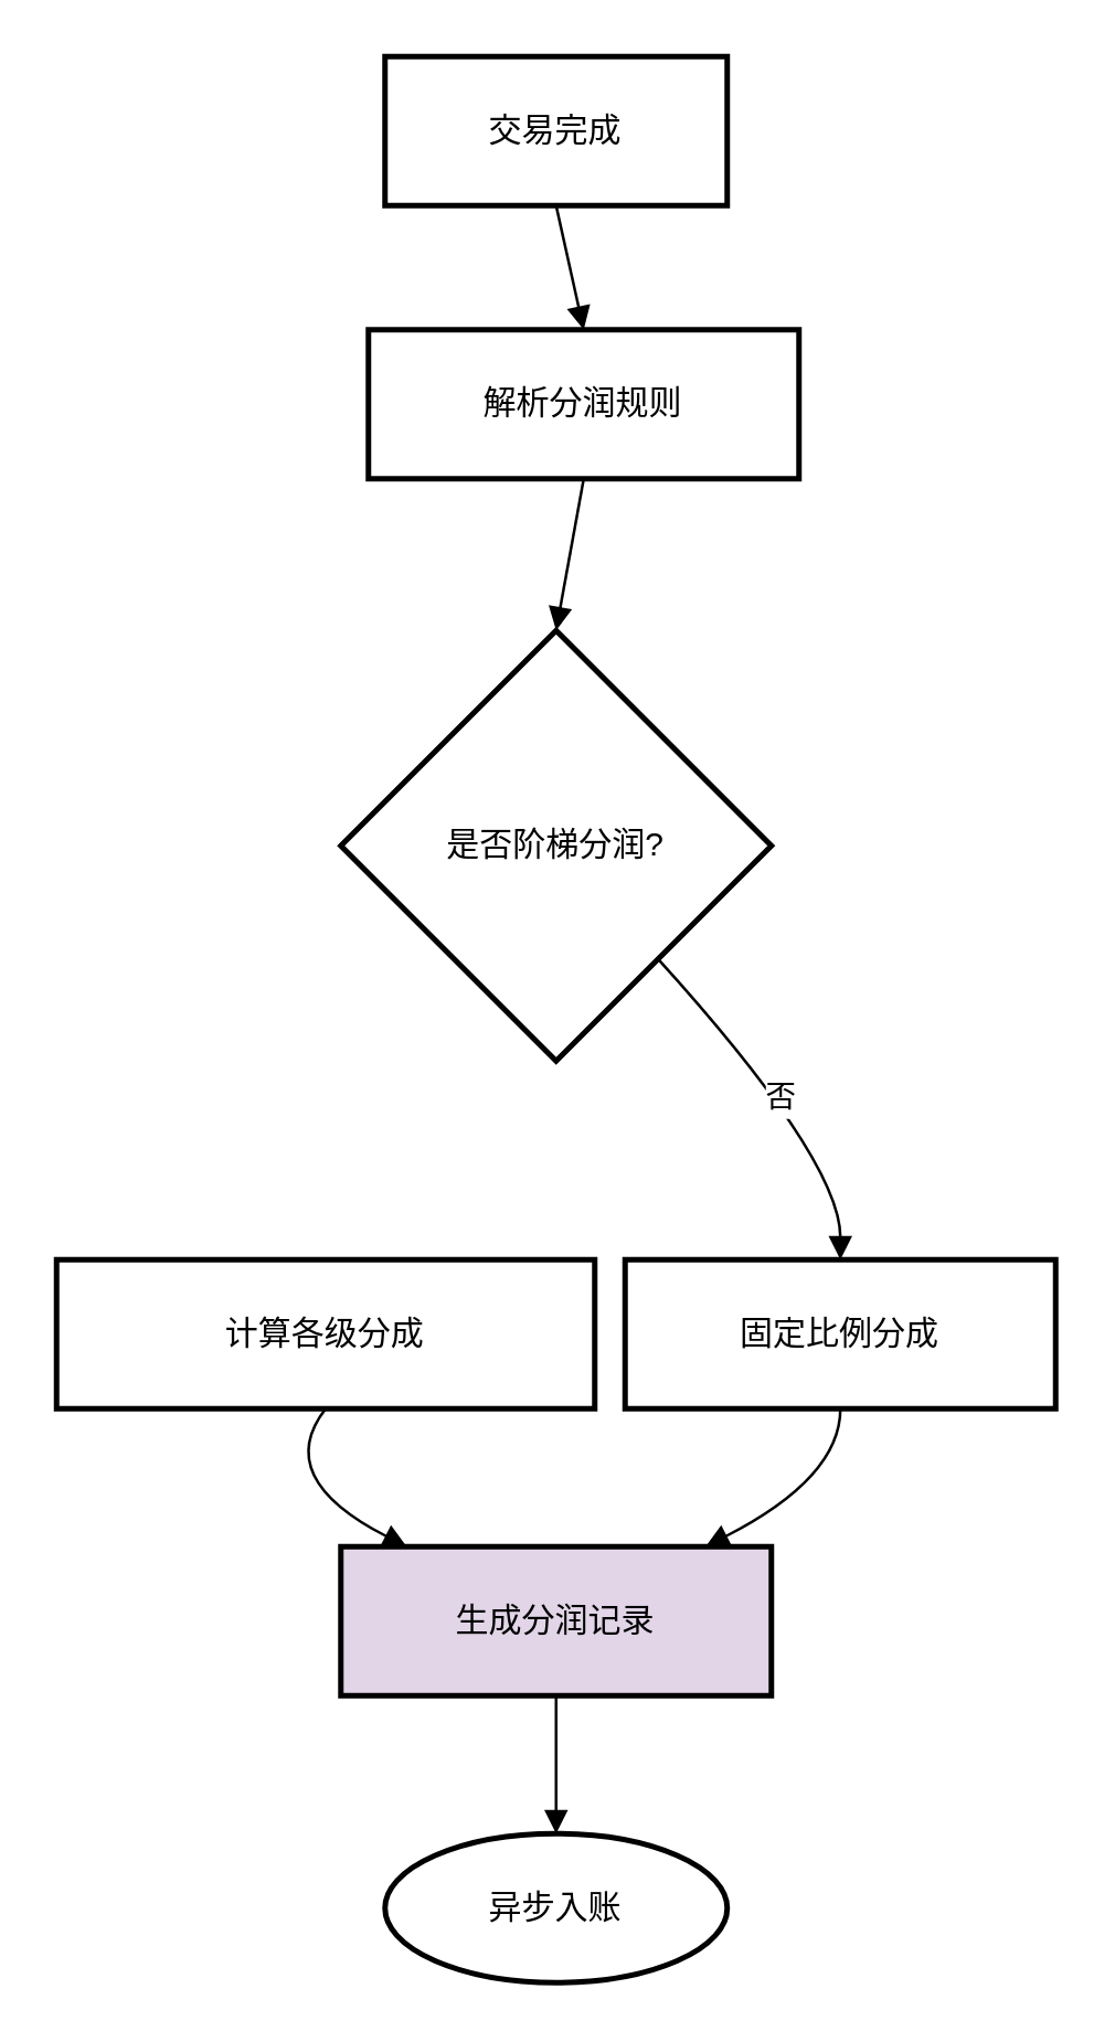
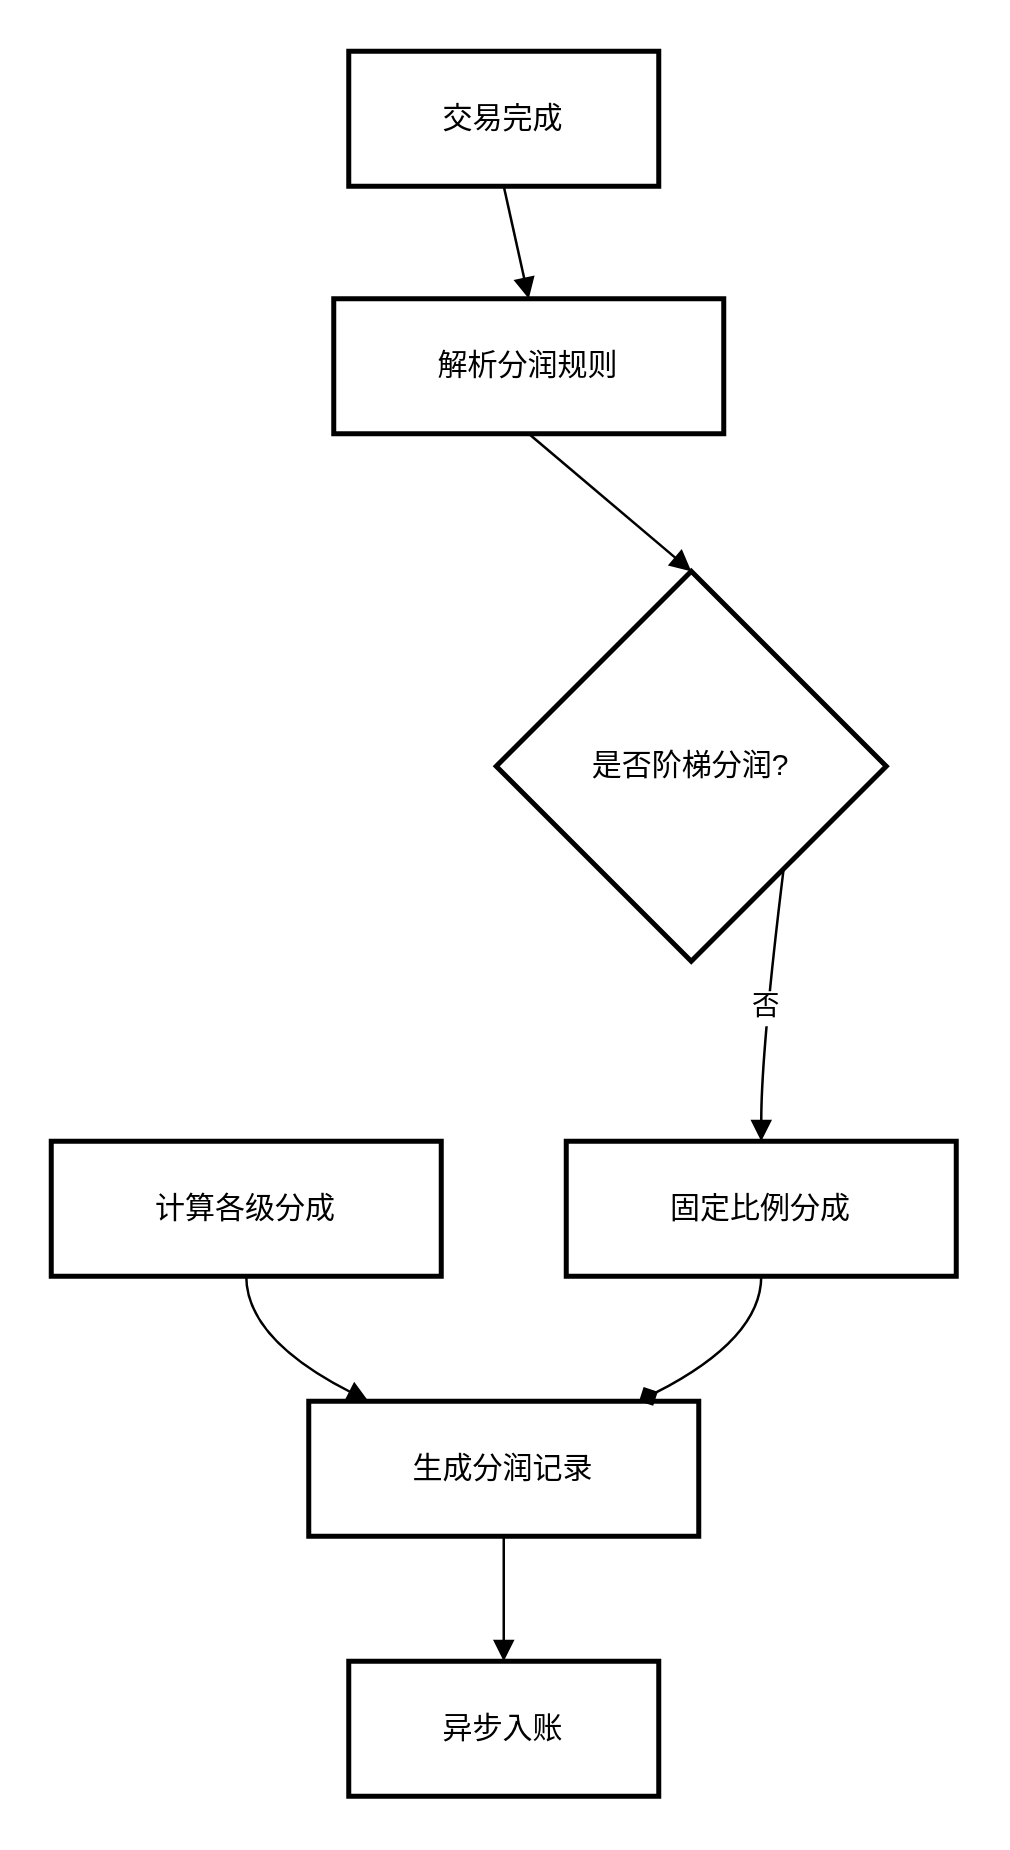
- <mxCell id="4" value="是否阶梯分润?" style="rhombus;strokeWidth=2;whiteSpace=wrap;" vertex="1" parent="1"><mxGeometry x="123" y="228" width="156" height="156" as="geometry" /></mxCell>
+ <mxCell id="4" value="是否阶梯分润?" style="rhombus;strokeWidth=2;whiteSpace=wrap;" vertex="1" parent="1"><mxGeometry x="198" y="228" width="156" height="156" as="geometry" /></mxCell>
- <mxCell id="5" value="计算各级分成" style="whiteSpace=wrap;strokeWidth=2;" vertex="1" parent="1"><mxGeometry x="20" y="456" width="195" height="54" as="geometry" /></mxCell>
+ <mxCell id="5" value="计算各级分成" style="whiteSpace=wrap;strokeWidth=2;" vertex="1" parent="1"><mxGeometry x="20" y="456" width="156" height="54" as="geometry" /></mxCell>
- <mxCell id="13" value="" style="curved=1;startArrow=none;endArrow=block;exitX=0.5;exitY=1.01;entryX=0.84;entryY=0.01;rounded=0;" edge="1" parent="1" source="6" target="7"><mxGeometry relative="1" as="geometry"><Array as="points"><mxPoint x="304" y="535" /></Array></mxGeometry></mxCell>
+ <mxCell id="13" value="" style="curved=1;startArrow=none;endArrow=diamond;exitX=0.5;exitY=1.01;entryX=0.84;entryY=0.01;rounded=0;" edge="1" parent="1" source="6" target="7"><mxGeometry relative="1" as="geometry"><Array as="points"><mxPoint x="304" y="535" /></Array></mxGeometry></mxCell>
- <mxCell id="7" value="生成分润记录" style="whiteSpace=wrap;strokeWidth=2;fillColor=#e1d5e7;" vertex="1" parent="1"><mxGeometry x="123" y="560" width="156" height="54" as="geometry" /></mxCell>
+ <mxCell id="7" value="生成分润记录" style="whiteSpace=wrap;strokeWidth=2;" vertex="1" parent="1"><mxGeometry x="123" y="560" width="156" height="54" as="geometry" /></mxCell>
- <mxCell id="8" value="异步入账" style="ellipse;whiteSpace=wrap;strokeWidth=2;" vertex="1" parent="1"><mxGeometry x="139" y="664" width="124" height="54" as="geometry" /></mxCell>
+ <mxCell id="8" value="异步入账" style="whiteSpace=wrap;strokeWidth=2;" vertex="1" parent="1"><mxGeometry x="139" y="664" width="124" height="54" as="geometry" /></mxCell>
